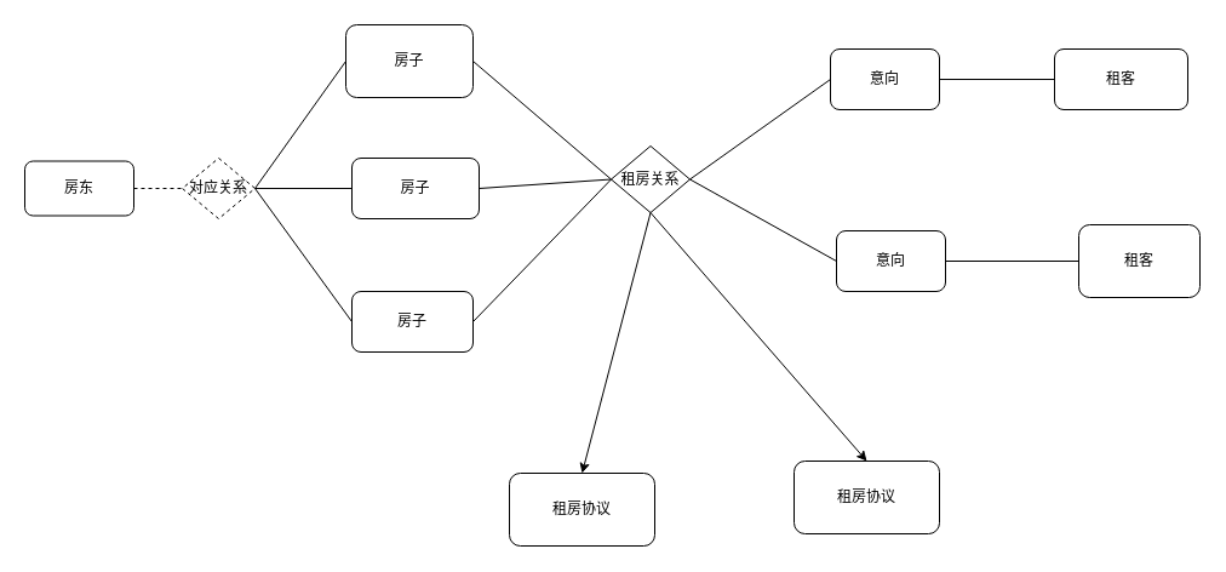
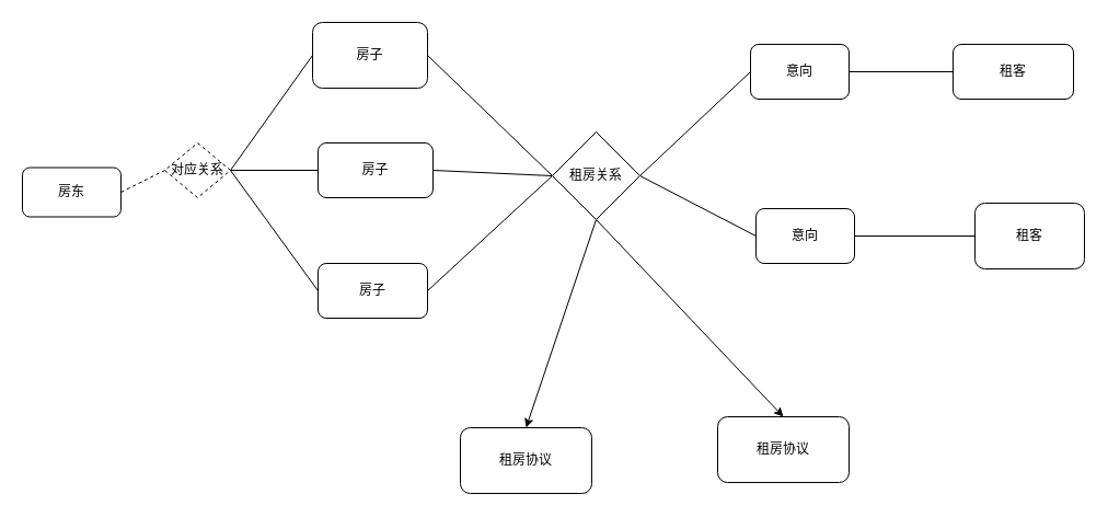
- <mxCell id="16" value="租房关系" style="rhombus;whiteSpace=wrap;html=1;" vertex="1" parent="1"><mxGeometry x="504" y="120" width="65" height="55" as="geometry" /></mxCell>
+ <mxCell id="16" value="租房关系" style="rhombus;whiteSpace=wrap;html=1;" vertex="1" parent="1"><mxGeometry x="504" y="120" width="80" height="80" as="geometry" /></mxCell>
- <mxCell id="5" value="房东" style="rounded=1;whiteSpace=wrap;html=1;" vertex="1" parent="1"><mxGeometry x="20" y="132.5" width="90" height="45" as="geometry" /></mxCell>
+ <mxCell id="5" value="房东" style="rounded=1;whiteSpace=wrap;html=1;" vertex="1" parent="1"><mxGeometry x="20" y="152.5" width="90" height="45" as="geometry" /></mxCell>
